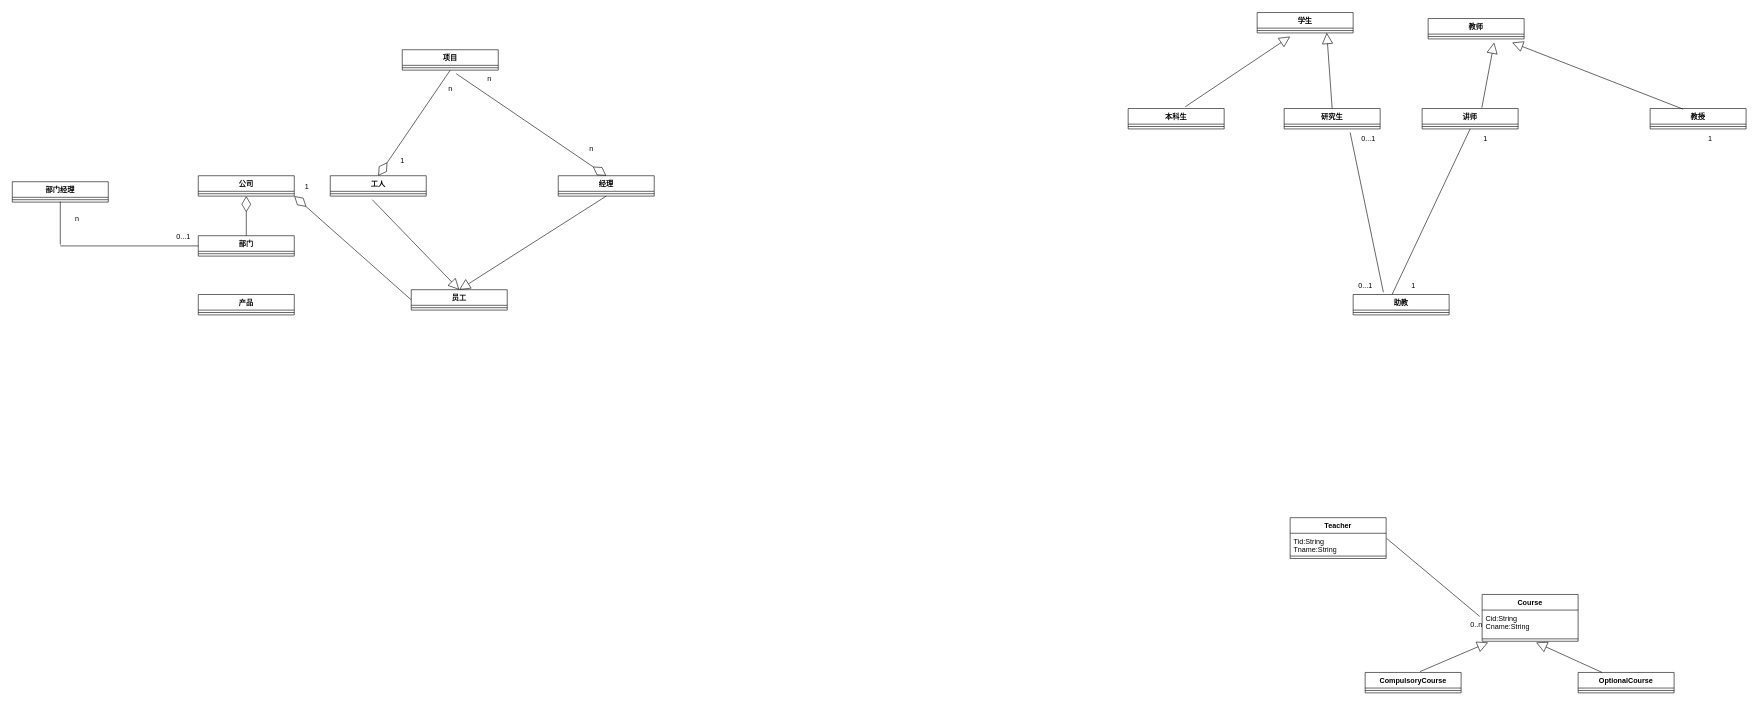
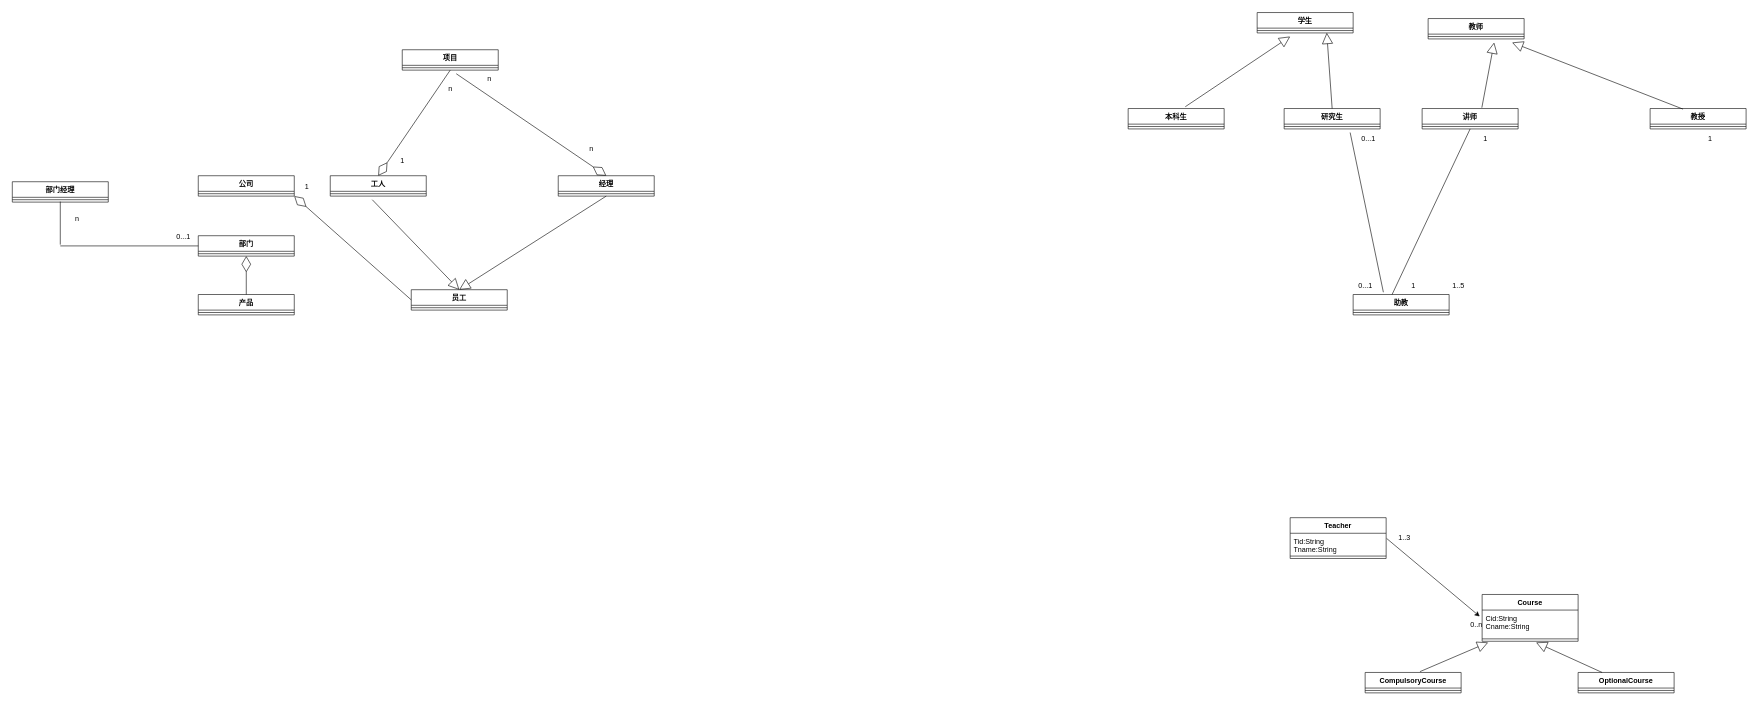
- <mxCell id="68" value="" style="endArrow=diamondThin;endFill=0;endSize=24;html=1;rounded=0;exitX=0.5;exitY=0;exitDx=0;exitDy=0;entryX=0.5;entryY=1;entryDx=0;entryDy=0;" edge="1" parent="1" source="45" target="43"><mxGeometry width="160" relative="1" as="geometry"><mxPoint x="695" y="509" as="sourcePoint" /><mxPoint x="500" y="336" as="targetPoint" /></mxGeometry></mxCell>
+ <mxCell id="71" value="" style="endArrow=diamondThin;endFill=0;endSize=24;html=1;rounded=0;exitX=0.5;exitY=0;exitDx=0;exitDy=0;entryX=0.5;entryY=1;entryDx=0;entryDy=0;" edge="1" parent="1" source="69" target="45"><mxGeometry width="160" relative="1" as="geometry"><mxPoint x="420" y="402" as="sourcePoint" /><mxPoint x="420" y="336" as="targetPoint" /></mxGeometry></mxCell>
+ <mxCell id="25" value="1..5" style="text;html=1;align=center;verticalAlign=middle;resizable=0;points=[];autosize=1;strokeColor=none;fillColor=none;" vertex="1" parent="1"><mxGeometry x="2410" y="460" width="40" height="30" as="geometry" /></mxCell>
+ <mxCell id="41" value="1..3" style="text;html=1;align=center;verticalAlign=middle;resizable=0;points=[];autosize=1;strokeColor=none;fillColor=none;" vertex="1" parent="1"><mxGeometry x="2320" y="881" width="40" height="30" as="geometry" /></mxCell>
- <mxCell id="38" value="" style="endArrow=none;html=1;rounded=0;entryX=-0.025;entryY=0.241;entryDx=0;entryDy=0;entryPerimeter=0;exitX=1.005;exitY=0.253;exitDx=0;exitDy=0;exitPerimeter=0;" edge="1" parent="1" source="29" target="32"><mxGeometry width="50" height="50" relative="1" as="geometry"><mxPoint x="2360" y="1010" as="sourcePoint" /><mxPoint x="2410" y="960" as="targetPoint" /></mxGeometry></mxCell>
+ <mxCell id="38" value="" style="endArrow=classic;html=1;rounded=0;entryX=-0.025;entryY=0.241;entryDx=0;entryDy=0;entryPerimeter=0;exitX=1.005;exitY=0.253;exitDx=0;exitDy=0;exitPerimeter=0;" edge="1" parent="1" source="29" target="32"><mxGeometry width="50" height="50" relative="1" as="geometry"><mxPoint x="2360" y="1010" as="sourcePoint" /><mxPoint x="2410" y="960" as="targetPoint" /></mxGeometry></mxCell>
